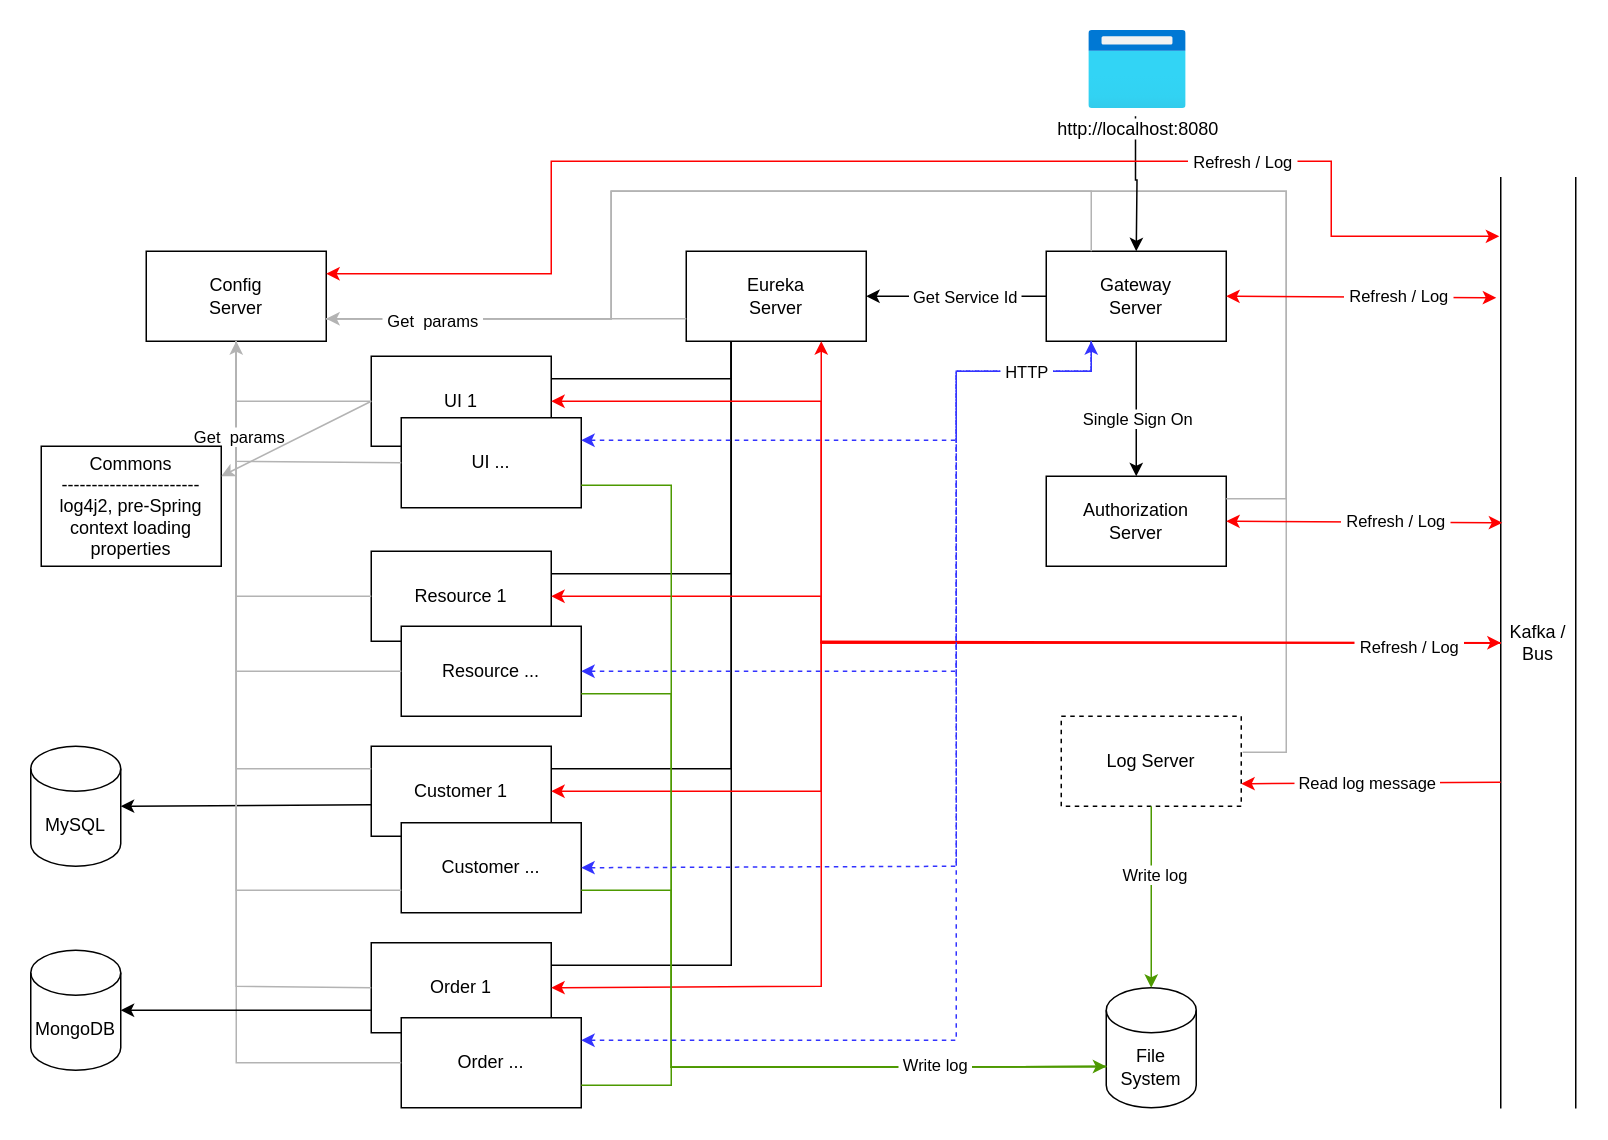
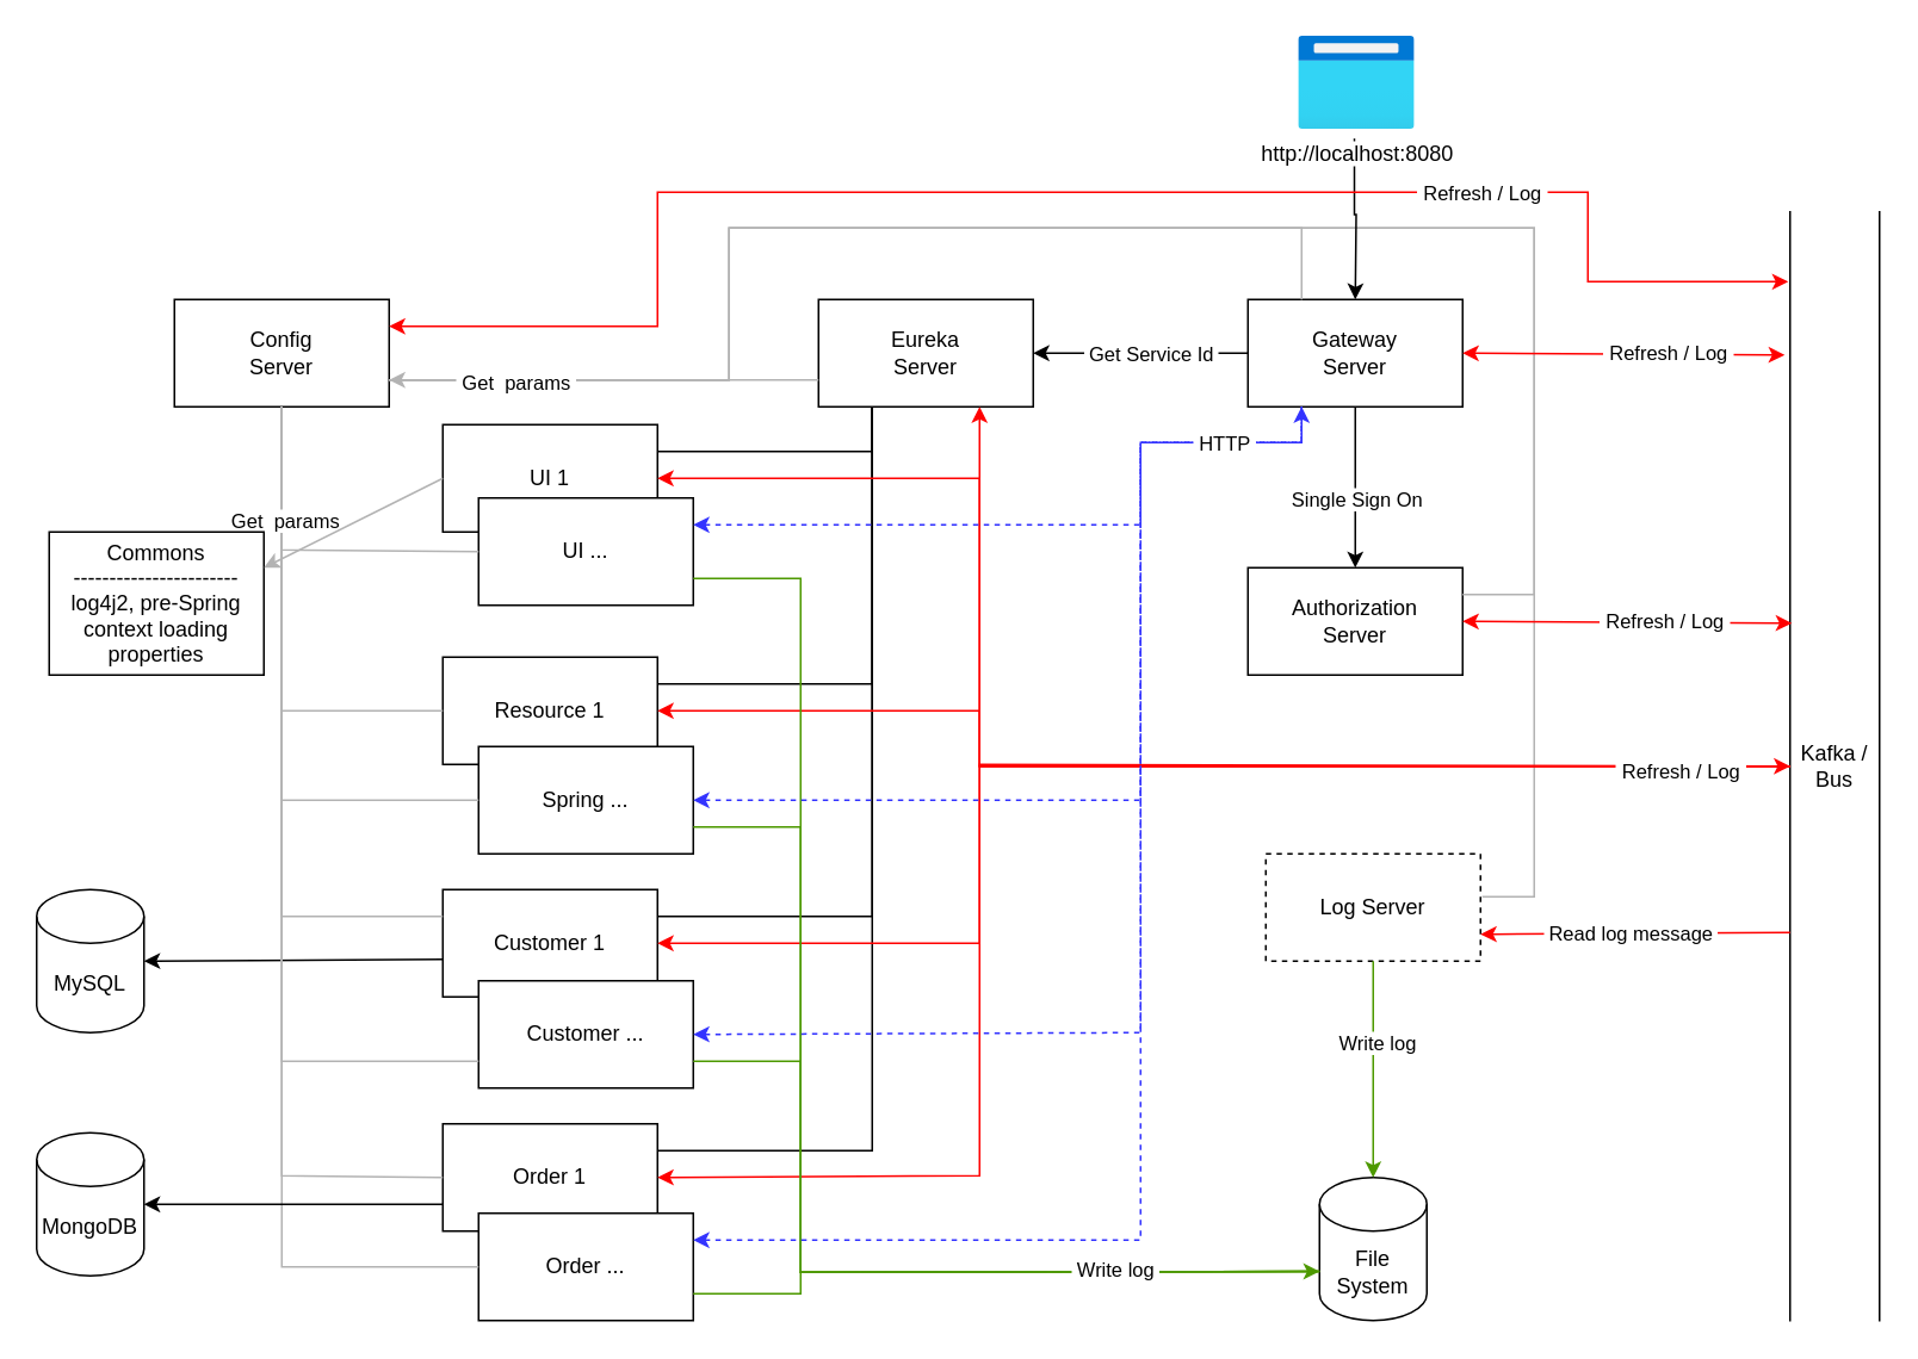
- <mxCell id="19" value="" style="endArrow=none;html=1;rounded=0;exitX=0.5;exitY=1;exitDx=0;exitDy=0;entryX=0;entryY=0.5;entryDx=0;entryDy=0;strokeColor=#B3B3B3;startArrow=classic;startFill=1;" parent="1" source="4" target="7" edge="1"><mxGeometry width="50" height="50" relative="1" as="geometry"><mxPoint x="117" y="297" as="sourcePoint" /><mxPoint x="207" y="277" as="targetPoint" /><Array as="points"><mxPoint x="157" y="267" /></Array></mxGeometry></mxCell>
- <mxCell id="10" value="Resource ..." style="rounded=0;whiteSpace=wrap;html=1;align=center;" parent="1" vertex="1"><mxGeometry x="267" y="417" width="120" height="60" as="geometry" /></mxCell>
+ <mxCell id="10" value="Spring ..." style="rounded=0;whiteSpace=wrap;html=1;align=center;" parent="1" vertex="1"><mxGeometry x="267" y="417" width="120" height="60" as="geometry" /></mxCell>
